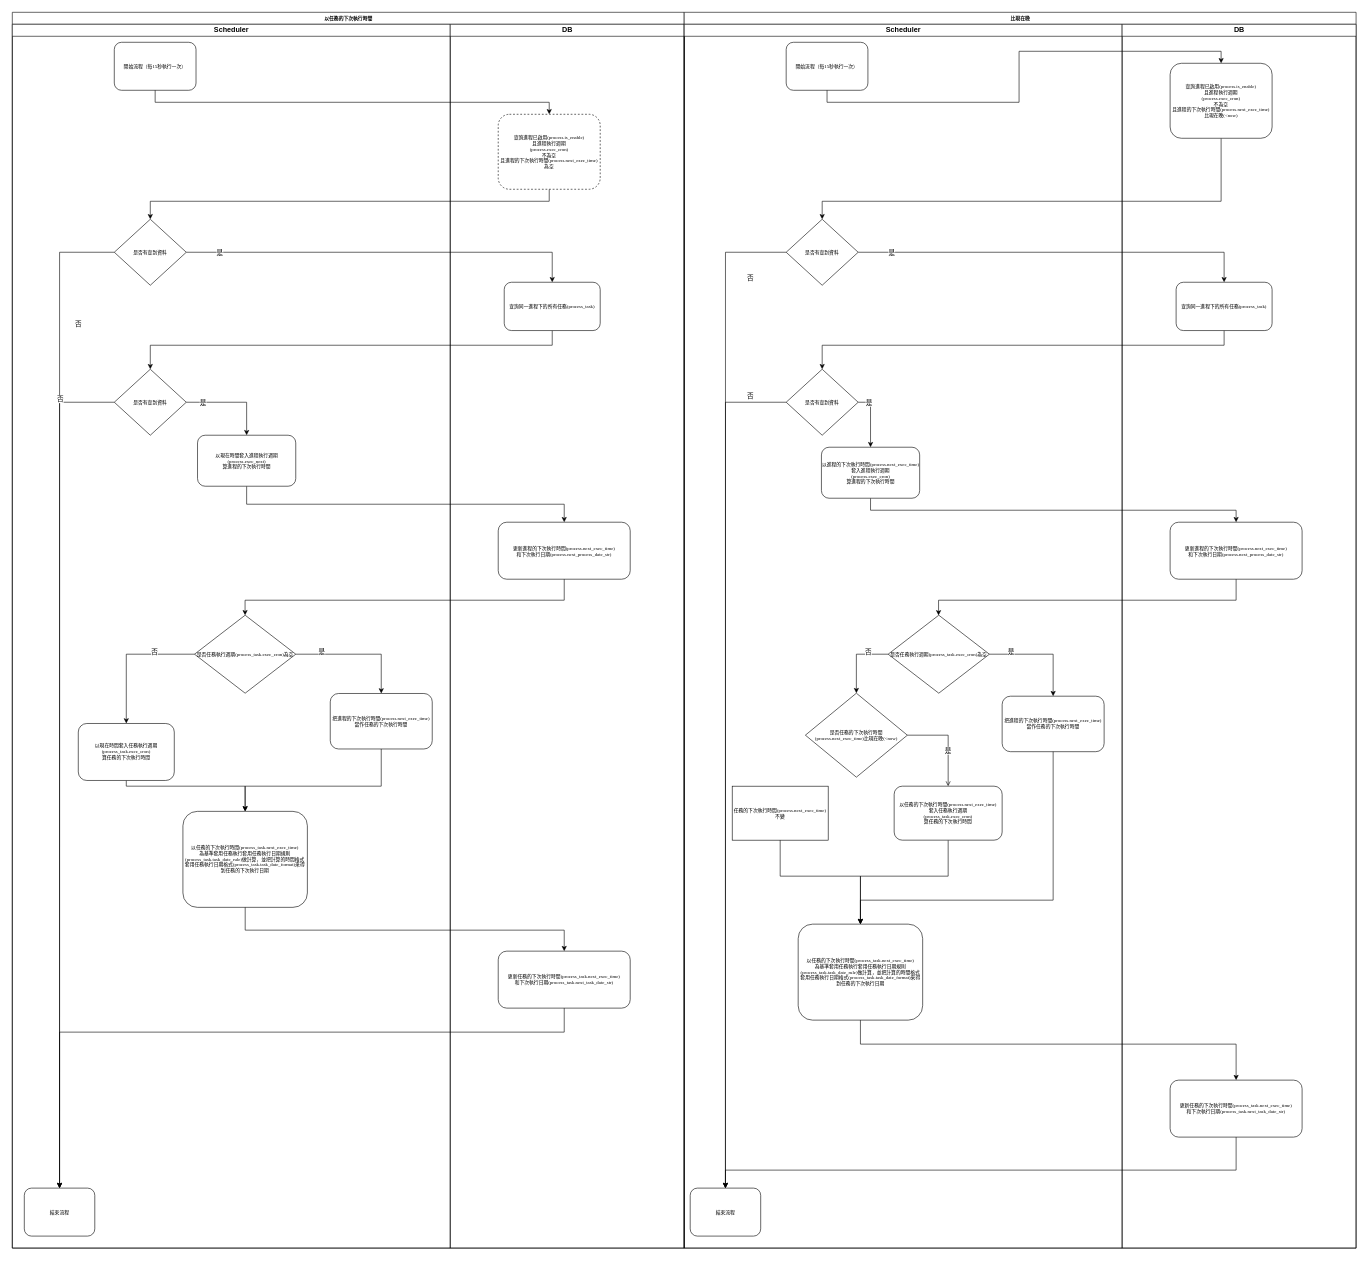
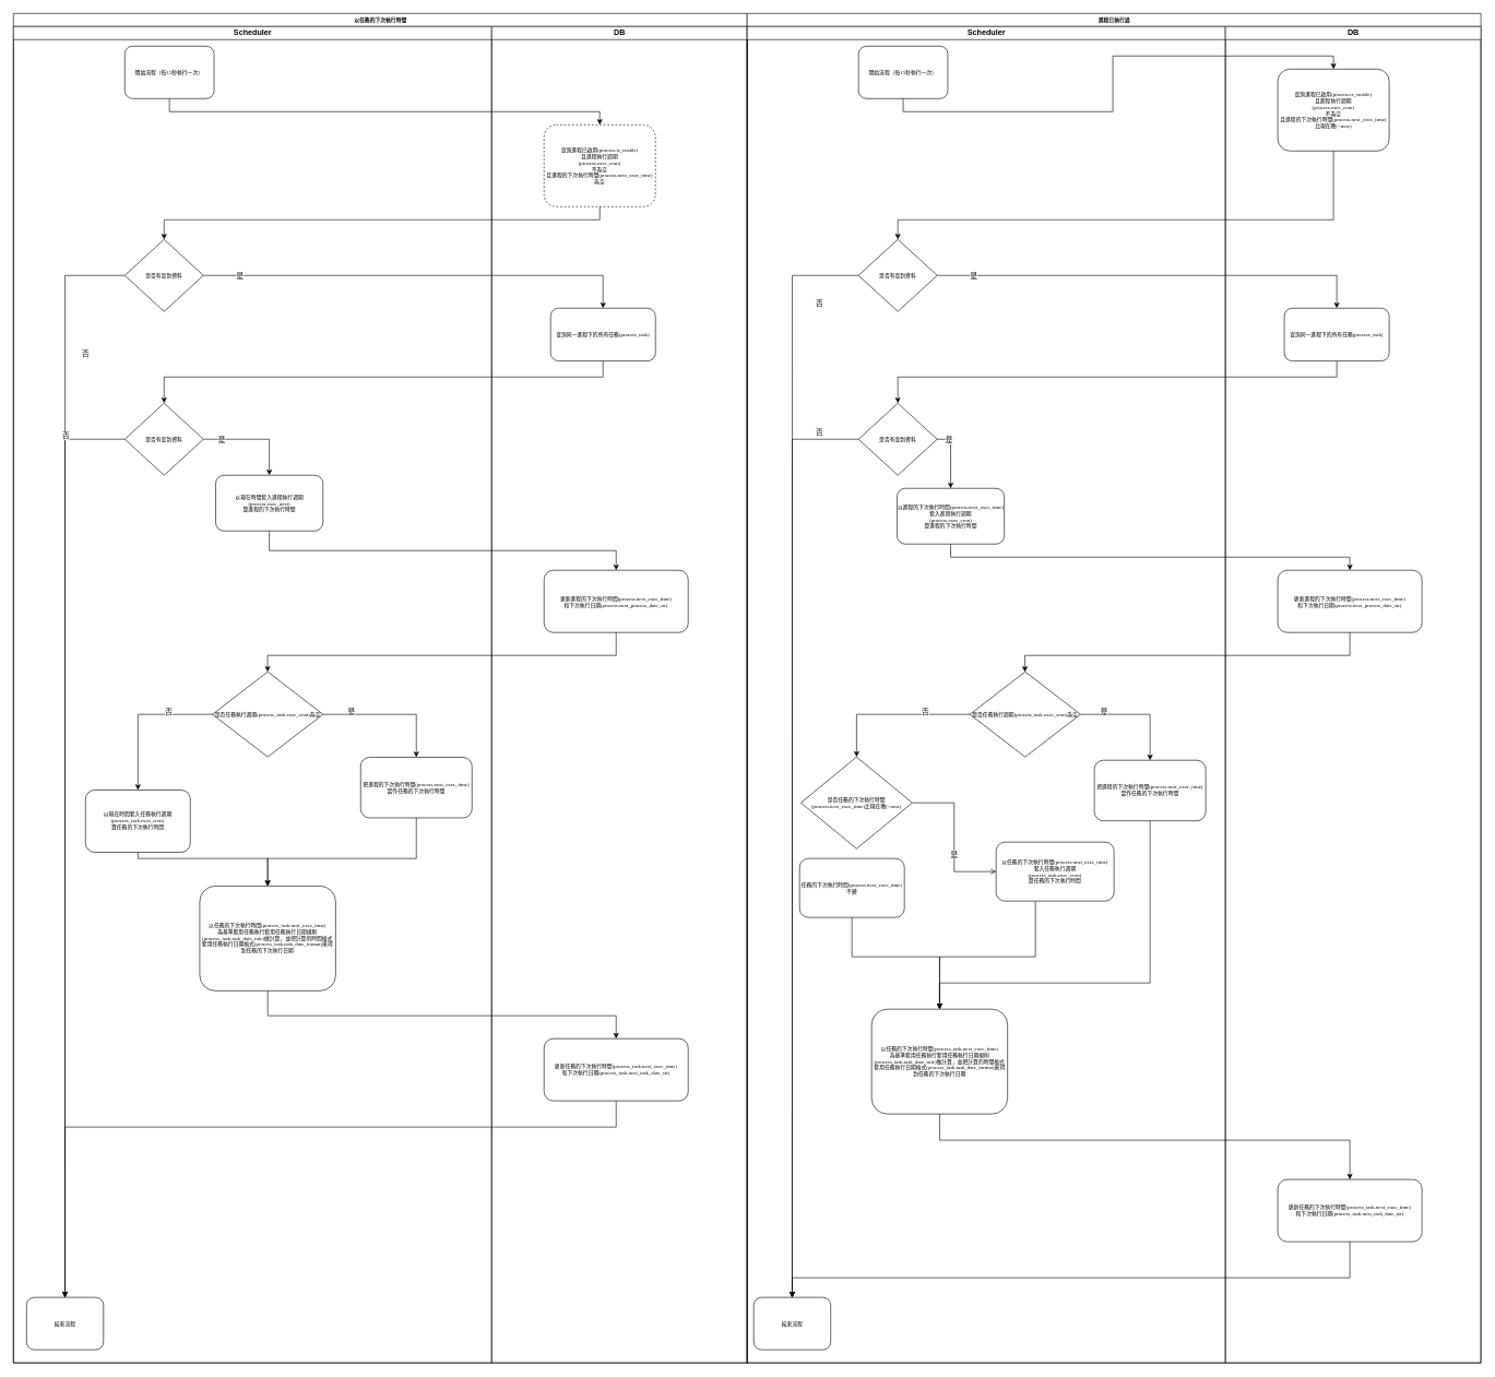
- <mxCell id="38" value="比現在晚" style="swimlane;html=1;childLayout=stackLayout;startSize=20;rounded=0;shadow=0;labelBackgroundColor=none;strokeWidth=1;fontFamily=Verdana;fontSize=8;align=center;" vertex="1" parent="1"><mxGeometry x="1140" y="20" width="1120" height="2060" as="geometry" /></mxCell>
+ <mxCell id="38" value="進程已執行過" style="swimlane;html=1;childLayout=stackLayout;startSize=20;rounded=0;shadow=0;labelBackgroundColor=none;strokeWidth=1;fontFamily=Verdana;fontSize=8;align=center;" vertex="1" parent="1"><mxGeometry x="1140" y="20" width="1120" height="2060" as="geometry" /></mxCell>
- <mxCell id="63" value="是否任務的下次執行時間(process.next_exec_time)比現在晚(&amp;lt;now)" style="rhombus;whiteSpace=wrap;html=1;fontSize=8;fontFamily=Verdana;rounded=0;shadow=0;labelBackgroundColor=none;strokeWidth=1;" vertex="1" parent="44"><mxGeometry x="202" y="1115" width="170" height="140" as="geometry" /></mxCell>
+ <mxCell id="63" value="是否任務的下次執行時間(process.next_exec_time)比現在晚(&amp;lt;now)" style="rhombus;whiteSpace=wrap;html=1;fontSize=8;fontFamily=Verdana;rounded=0;shadow=0;labelBackgroundColor=none;strokeWidth=1;" vertex="1" parent="44"><mxGeometry x="82" y="1115" width="170" height="140" as="geometry" /></mxCell>
- <mxCell id="67" value="任務的下次執行時間(process.next_exec_time)不變" style="whiteSpace=wrap;html=1;fontSize=8;fontFamily=Verdana;shadow=0;labelBackgroundColor=none;strokeWidth=1;rounded=0;" vertex="1" parent="44"><mxGeometry x="80" y="1270" width="160" height="90" as="geometry" /></mxCell>
+ <mxCell id="67" value="任務的下次執行時間(process.next_exec_time)不變" style="whiteSpace=wrap;html=1;fontSize=8;fontFamily=Verdana;rounded=1;shadow=0;labelBackgroundColor=none;strokeWidth=1;" vertex="1" parent="44"><mxGeometry x="80" y="1270" width="160" height="90" as="geometry" /></mxCell>
- <mxCell id="65" value="&lt;span style=&quot;&quot;&gt;以&lt;/span&gt;任務的下次執行時間(process.next_exec_time)&lt;br&gt;&lt;span style=&quot;&quot;&gt;套入任務執行週期&lt;/span&gt;&lt;br style=&quot;&quot;&gt;&lt;span style=&quot;&quot;&gt;(process_task.exec_cron)&lt;/span&gt;&lt;br style=&quot;&quot;&gt;&lt;span style=&quot;&quot;&gt;算任務的下次執行時間&lt;/span&gt;" style="whiteSpace=wrap;html=1;fontSize=8;fontFamily=Verdana;rounded=1;shadow=0;labelBackgroundColor=none;strokeWidth=1;" vertex="1" parent="44"><mxGeometry x="350" y="1270" width="180" height="90" as="geometry" /></mxCell>
+ <mxCell id="65" value="&lt;span style=&quot;&quot;&gt;以&lt;/span&gt;任務的下次執行時間(process.next_exec_time)&lt;br&gt;&lt;span style=&quot;&quot;&gt;套入任務執行週期&lt;/span&gt;&lt;br style=&quot;&quot;&gt;&lt;span style=&quot;&quot;&gt;(process_task.exec_cron)&lt;/span&gt;&lt;br style=&quot;&quot;&gt;&lt;span style=&quot;&quot;&gt;算任務的下次執行時間&lt;/span&gt;" style="whiteSpace=wrap;html=1;fontSize=8;fontFamily=Verdana;rounded=1;shadow=0;labelBackgroundColor=none;strokeWidth=1;" vertex="1" parent="44"><mxGeometry x="380" y="1245" width="180" height="90" as="geometry" /></mxCell>
